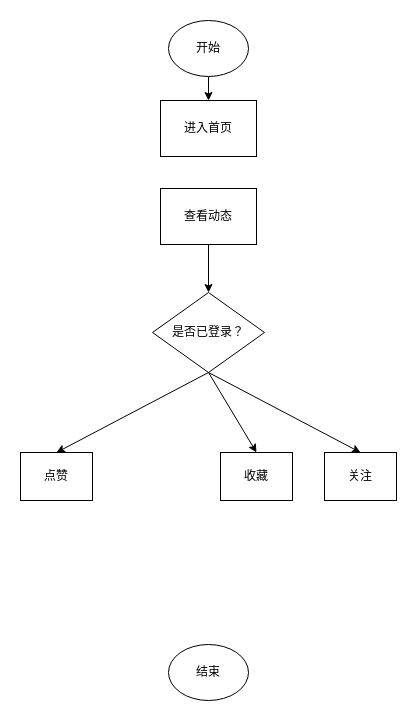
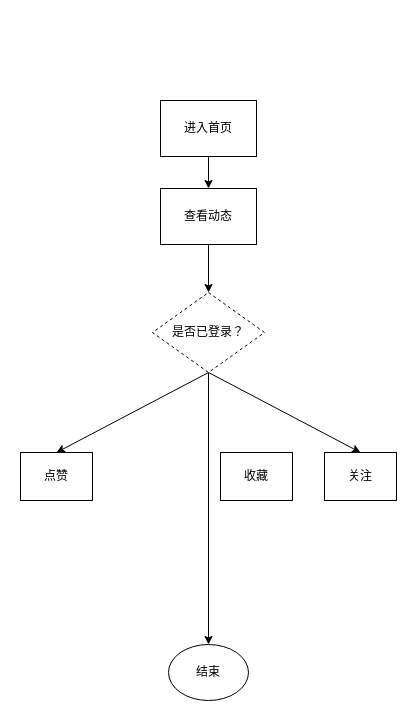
- <mxCell id="3" value="开始" style="ellipse;whiteSpace=wrap;html=1;" vertex="1" parent="1"><mxGeometry x="168" y="20" width="80" height="56" as="geometry" /></mxCell>
- <mxCell id="2" style="edgeStyle=none;html=1;exitX=0.5;exitY=1;exitDx=0;exitDy=0;entryX=0.5;entryY=0;entryDx=0;entryDy=0;" edge="1" parent="1" source="3" target="6"><mxGeometry relative="1" as="geometry" /></mxCell>
+ <mxCell id="5" style="edgeStyle=none;html=1;exitX=0.5;exitY=1;exitDx=0;exitDy=0;entryX=0.5;entryY=0;entryDx=0;entryDy=0;" edge="1" parent="1" source="6" target="8"><mxGeometry relative="1" as="geometry" /></mxCell>
- <mxCell id="14" value="是否已登录？" style="rhombus;whiteSpace=wrap;html=1;" vertex="1" parent="1"><mxGeometry x="152" y="292" width="112" height="80" as="geometry" /></mxCell>
+ <mxCell id="14" value="是否已登录？" style="rhombus;whiteSpace=wrap;html=1;dashed=1;" vertex="1" parent="1"><mxGeometry x="152" y="292" width="112" height="80" as="geometry" /></mxCell>
- <mxCell id="12" style="edgeStyle=none;html=1;exitX=0.5;exitY=1;exitDx=0;exitDy=0;entryX=0.5;entryY=0;entryDx=0;entryDy=0;" edge="1" parent="1" source="14" target="10"><mxGeometry relative="1" as="geometry" /></mxCell>
+ <mxCell id="12" style="edgeStyle=none;html=1;exitX=0.5;exitY=1;exitDx=0;exitDy=0;" edge="1" parent="1" source="14" target="4"><mxGeometry relative="1" as="geometry" /></mxCell>
